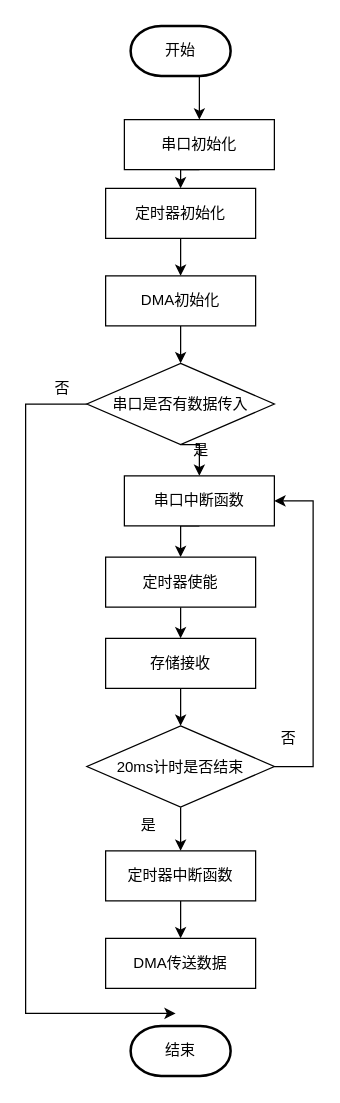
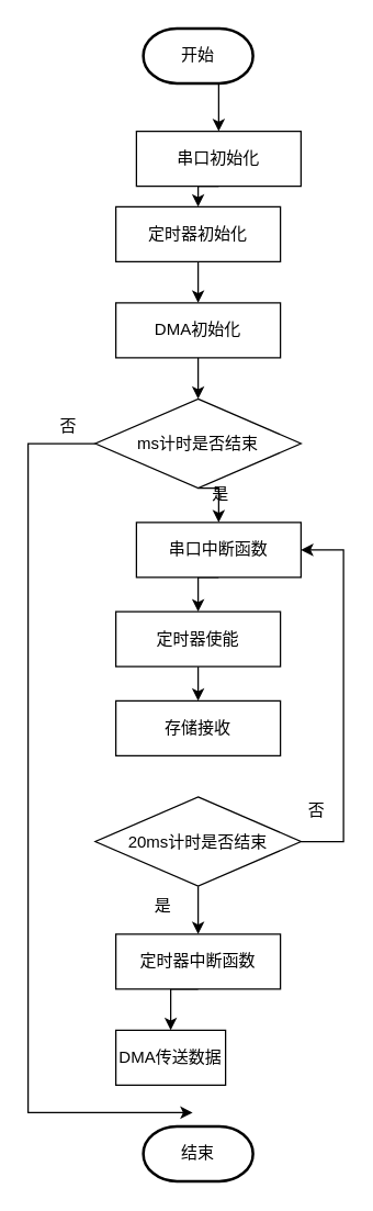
- <mxCell id="12" value="串口是否有数据传入" style="rhombus;whiteSpace=wrap;html=1;" vertex="1" parent="1"><mxGeometry x="69" y="290" width="150" height="65" as="geometry" /></mxCell>
+ <mxCell id="12" value="ms计时是否结束" style="rhombus;whiteSpace=wrap;html=1;" vertex="1" parent="1"><mxGeometry x="69" y="290" width="150" height="65" as="geometry" /></mxCell>
- <mxCell id="25" style="edgeStyle=orthogonalEdgeStyle;rounded=0;orthogonalLoop=1;jettySize=auto;html=1;exitX=0.5;exitY=1;exitDx=0;exitDy=0;entryX=0.5;entryY=0;entryDx=0;entryDy=0;" edge="1" parent="1" source="26" target="19"><mxGeometry relative="1" as="geometry" /></mxCell>
- <mxCell id="29" value="DMA传送数据" style="rounded=0;whiteSpace=wrap;html=1;" vertex="1" parent="1"><mxGeometry x="84" y="750" width="120" height="40" as="geometry" /></mxCell>
+ <mxCell id="29" value="DMA传送数据" style="rounded=0;whiteSpace=wrap;html=1;" vertex="1" parent="1"><mxGeometry x="84" y="750" width="80" height="40" as="geometry" /></mxCell>
